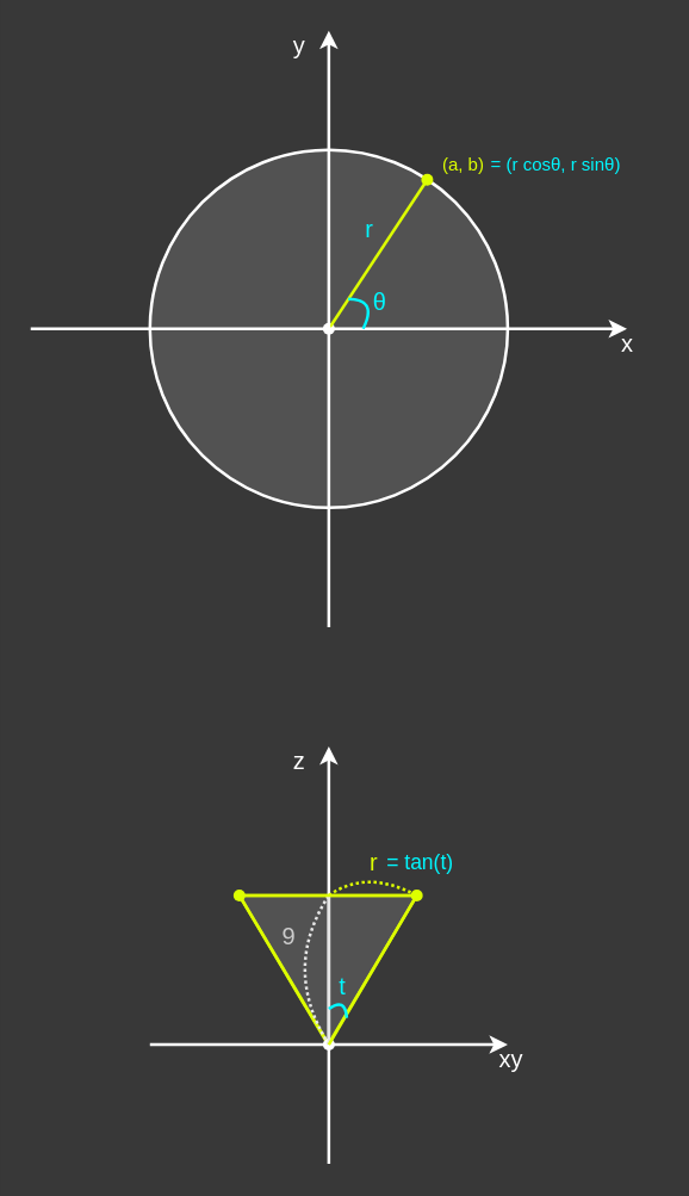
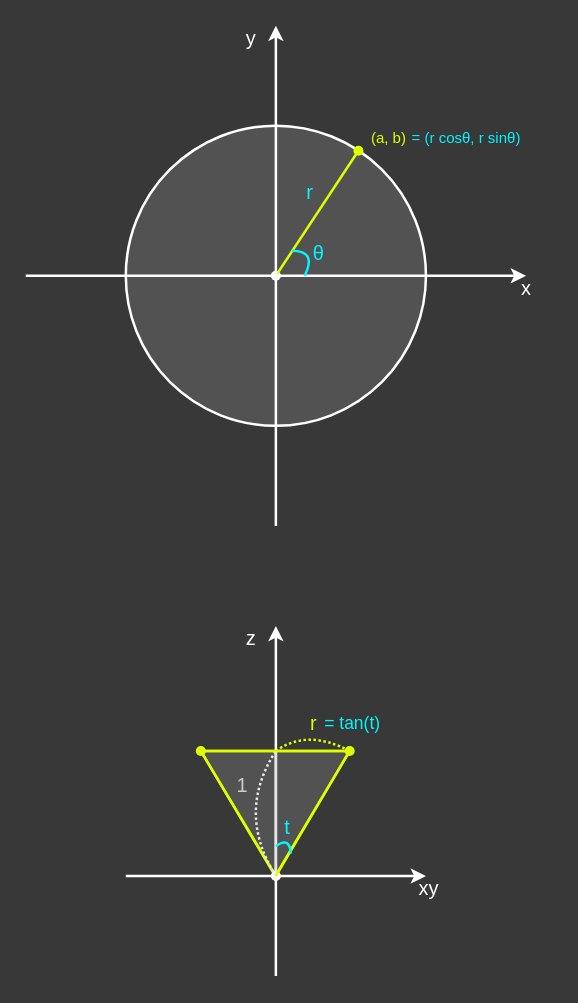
- <mxCell id="25" value="9" style="text;html=1;align=center;verticalAlign=middle;resizable=0;points=[];autosize=1;strokeColor=none;fillColor=none;fontSize=16;fontColor=#CCCCCC;" vertex="1" parent="1"><mxGeometry x="173" y="617" width="40" height="20" as="geometry" /></mxCell>
+ <mxCell id="25" value="1" style="text;html=1;align=center;verticalAlign=middle;resizable=0;points=[];autosize=1;strokeColor=none;fillColor=none;fontSize=16;fontColor=#CCCCCC;" vertex="1" parent="1"><mxGeometry x="173" y="617" width="40" height="20" as="geometry" /></mxCell>
